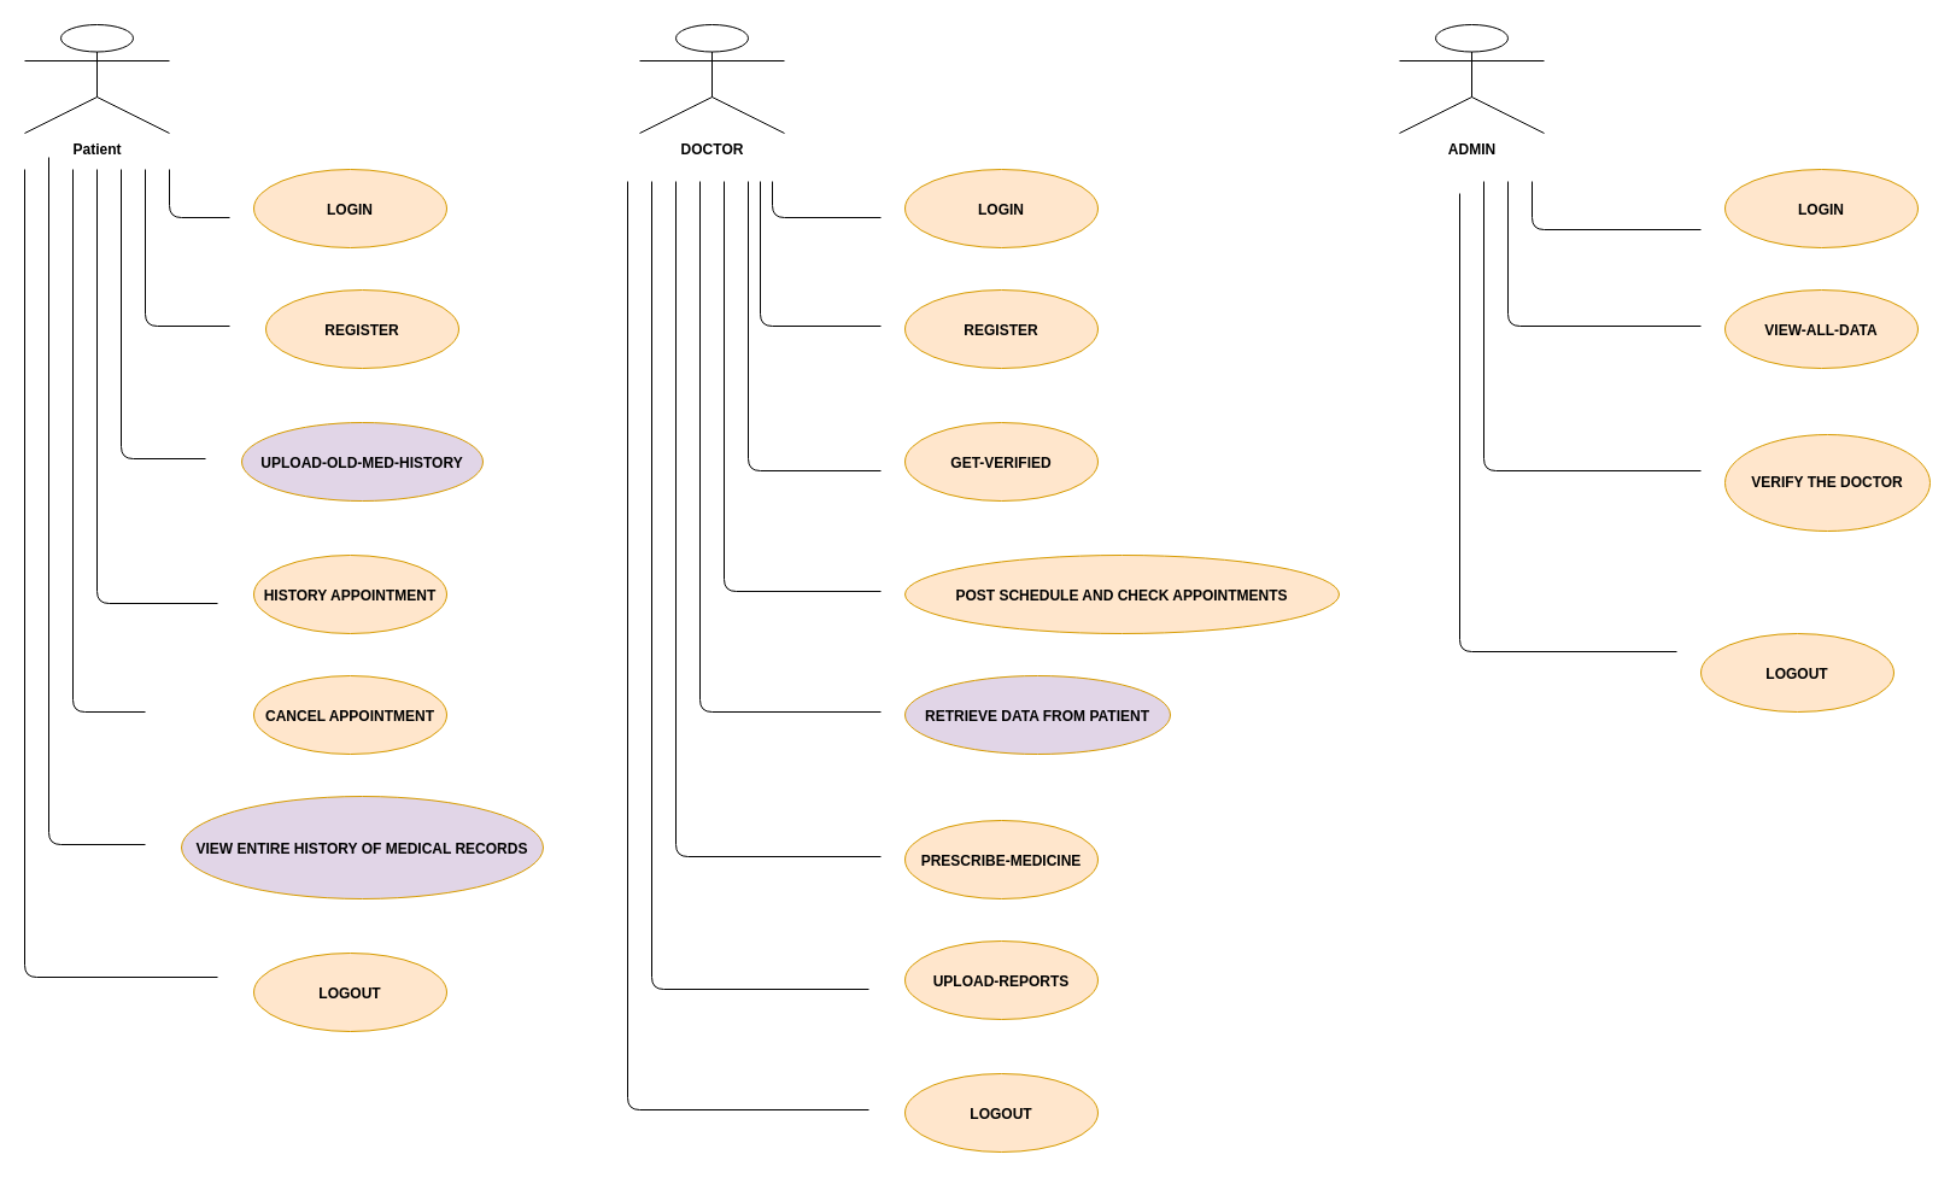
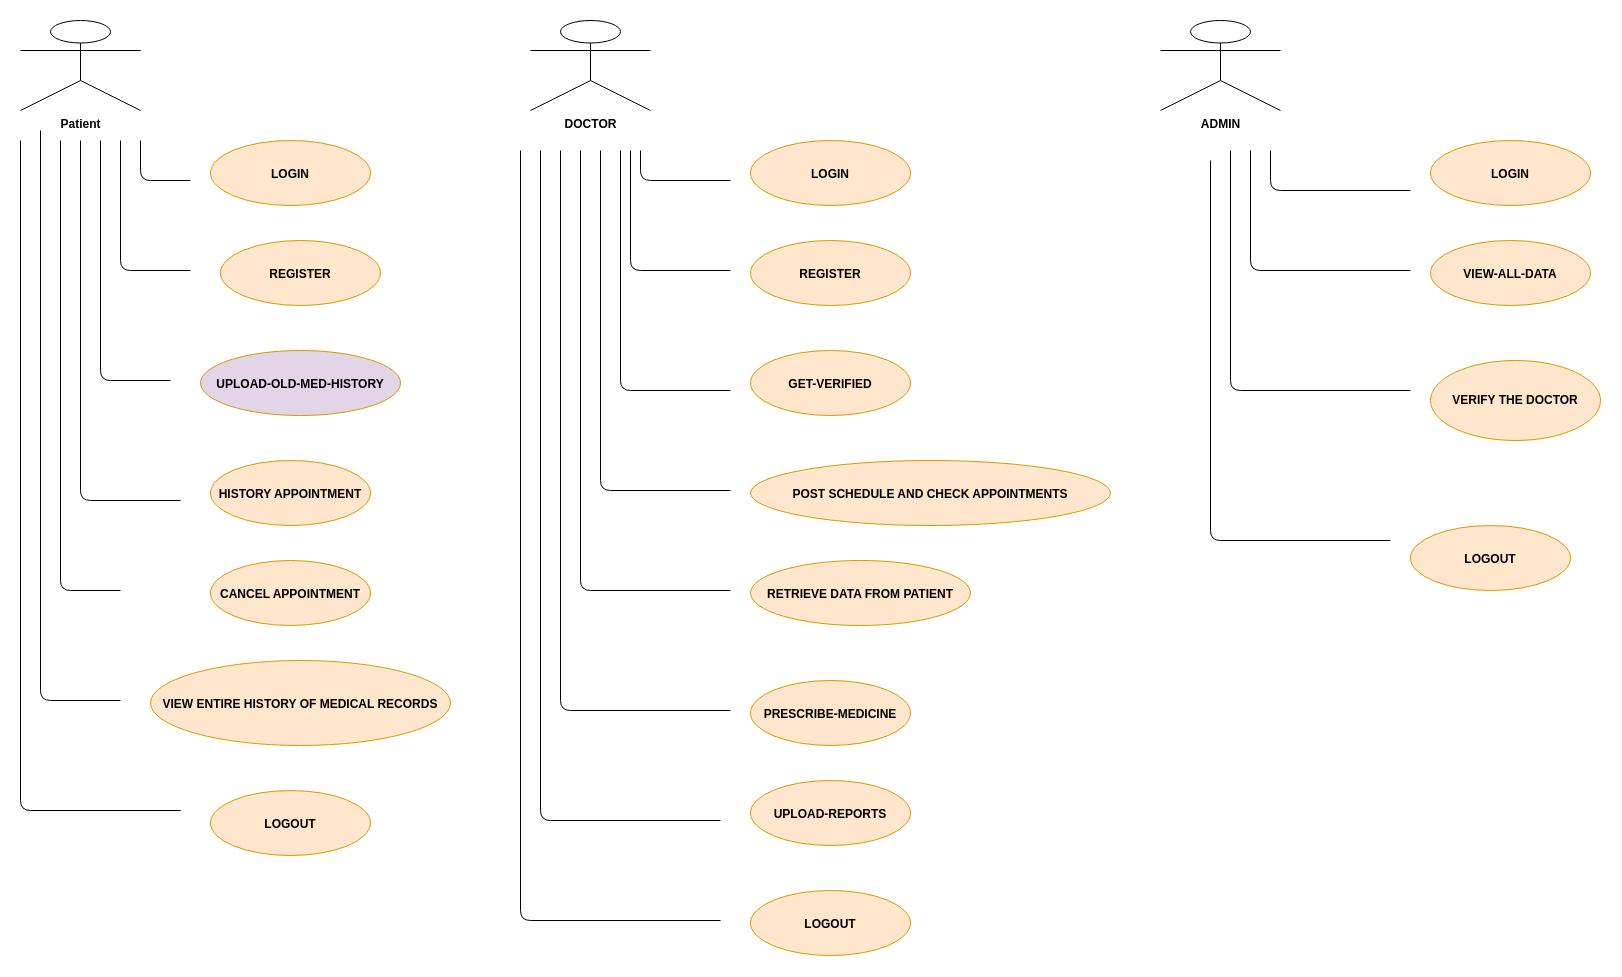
- <mxCell id="22" value="RETRIEVE DATA FROM PATIENT" style="ellipse;fillColor=#e1d5e7;strokeColor=#d79b00;fontStyle=1;" parent="1" vertex="1"><mxGeometry x="750" y="560" width="220" height="65" as="geometry" /></mxCell>
+ <mxCell id="22" value="RETRIEVE DATA FROM PATIENT" style="ellipse;fillColor=#ffe6cc;strokeColor=#d79b00;fontStyle=1" parent="1" vertex="1"><mxGeometry x="750" y="560" width="220" height="65" as="geometry" /></mxCell>
- <mxCell id="6" value="VIEW ENTIRE HISTORY OF MEDICAL RECORDS" style="ellipse;align=center;fillColor=#e1d5e7;strokeColor=#d79b00;fontStyle=1;" parent="1" vertex="1"><mxGeometry x="150" y="660" width="300" height="85" as="geometry" /></mxCell>
+ <mxCell id="6" value="VIEW ENTIRE HISTORY OF MEDICAL RECORDS" style="ellipse;align=center;fillColor=#ffe6cc;strokeColor=#d79b00;fontStyle=1" parent="1" vertex="1"><mxGeometry x="150" y="660" width="300" height="85" as="geometry" /></mxCell>
